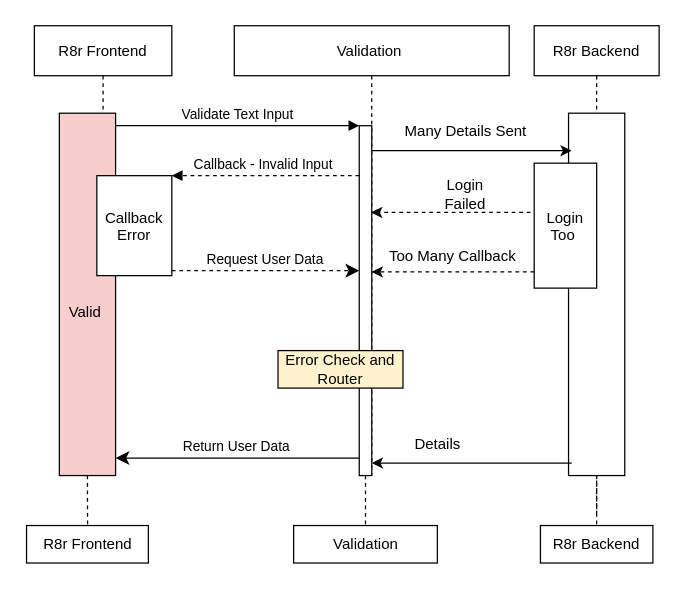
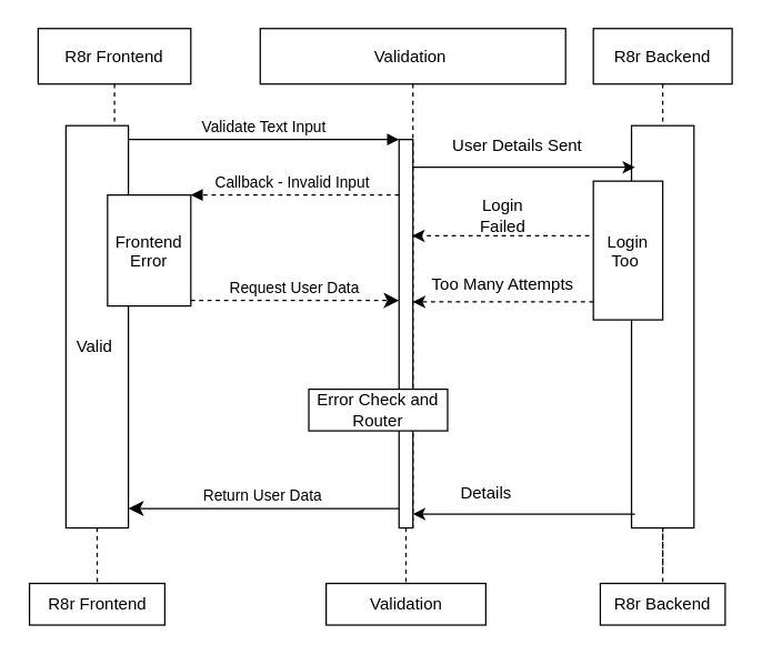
- <mxCell id="10" value="Many Details Sent" style="text;html=1;strokeColor=none;fillColor=none;align=center;verticalAlign=middle;whiteSpace=wrap;rounded=0;" vertex="1" parent="5"><mxGeometry x="132.5" y="70" width="105" height="30" as="geometry" /></mxCell>
+ <mxCell id="10" value="User Details Sent" style="text;html=1;strokeColor=none;fillColor=none;align=center;verticalAlign=middle;whiteSpace=wrap;rounded=0;" vertex="1" parent="5"><mxGeometry x="132.5" y="70" width="105" height="30" as="geometry" /></mxCell>
- <mxCell id="8" value="Login Failed" style="text;html=1;strokeColor=none;fillColor=none;align=center;verticalAlign=middle;whiteSpace=wrap;rounded=0;" vertex="1" parent="5"><mxGeometry x="155" y="120" width="60" height="30" as="geometry" /></mxCell>
+ <mxCell id="8" value="Login Failed" style="text;html=1;strokeColor=none;fillColor=none;align=center;verticalAlign=middle;whiteSpace=wrap;rounded=0;" vertex="1" parent="5"><mxGeometry x="145" y="120" width="60" height="30" as="geometry" /></mxCell>
- <mxCell id="4" value="Callback&#10;Error" style="points=[];perimeter=orthogonalPerimeter;rounded=0;shadow=0;strokeWidth=1;" parent="2" vertex="1"><mxGeometry x="50" y="120" width="60" height="80" as="geometry" /></mxCell>
+ <mxCell id="4" value="Frontend&#10;Error" style="points=[];perimeter=orthogonalPerimeter;rounded=0;shadow=0;strokeWidth=1;" parent="2" vertex="1"><mxGeometry x="50" y="120" width="60" height="80" as="geometry" /></mxCell>
- <mxCell id="11" value="Too Many Callback" style="text;html=1;strokeColor=none;fillColor=none;align=center;verticalAlign=middle;whiteSpace=wrap;rounded=0;" vertex="1" parent="5"><mxGeometry x="120" y="170" width="110" height="30" as="geometry" /></mxCell>
+ <mxCell id="11" value="Too Many Attempts" style="text;html=1;strokeColor=none;fillColor=none;align=center;verticalAlign=middle;whiteSpace=wrap;rounded=0;" vertex="1" parent="5"><mxGeometry x="120" y="170" width="110" height="30" as="geometry" /></mxCell>
- <mxCell id="3" value="&#10;&#10;Valid " style="points=[];perimeter=orthogonalPerimeter;rounded=0;shadow=0;strokeWidth=1;fillColor=#f8cecc;" parent="2" vertex="1"><mxGeometry x="20" y="70" width="45" height="290" as="geometry" /></mxCell>
+ <mxCell id="3" value="&#10;&#10;Valid " style="points=[];perimeter=orthogonalPerimeter;rounded=0;shadow=0;strokeWidth=1;" parent="2" vertex="1"><mxGeometry x="20" y="70" width="45" height="290" as="geometry" /></mxCell>
- <mxCell id="7" value="Error Check and Router" style="whiteSpace=wrap;html=1;rounded=0;shadow=0;strokeWidth=1;fillColor=#fff2cc;" vertex="1" parent="5"><mxGeometry x="35" y="260" width="100" height="30" as="geometry" /></mxCell>
+ <mxCell id="7" value="Error Check and Router" style="whiteSpace=wrap;html=1;rounded=0;shadow=0;strokeWidth=1;" vertex="1" parent="5"><mxGeometry x="35" y="260" width="100" height="30" as="geometry" /></mxCell>
